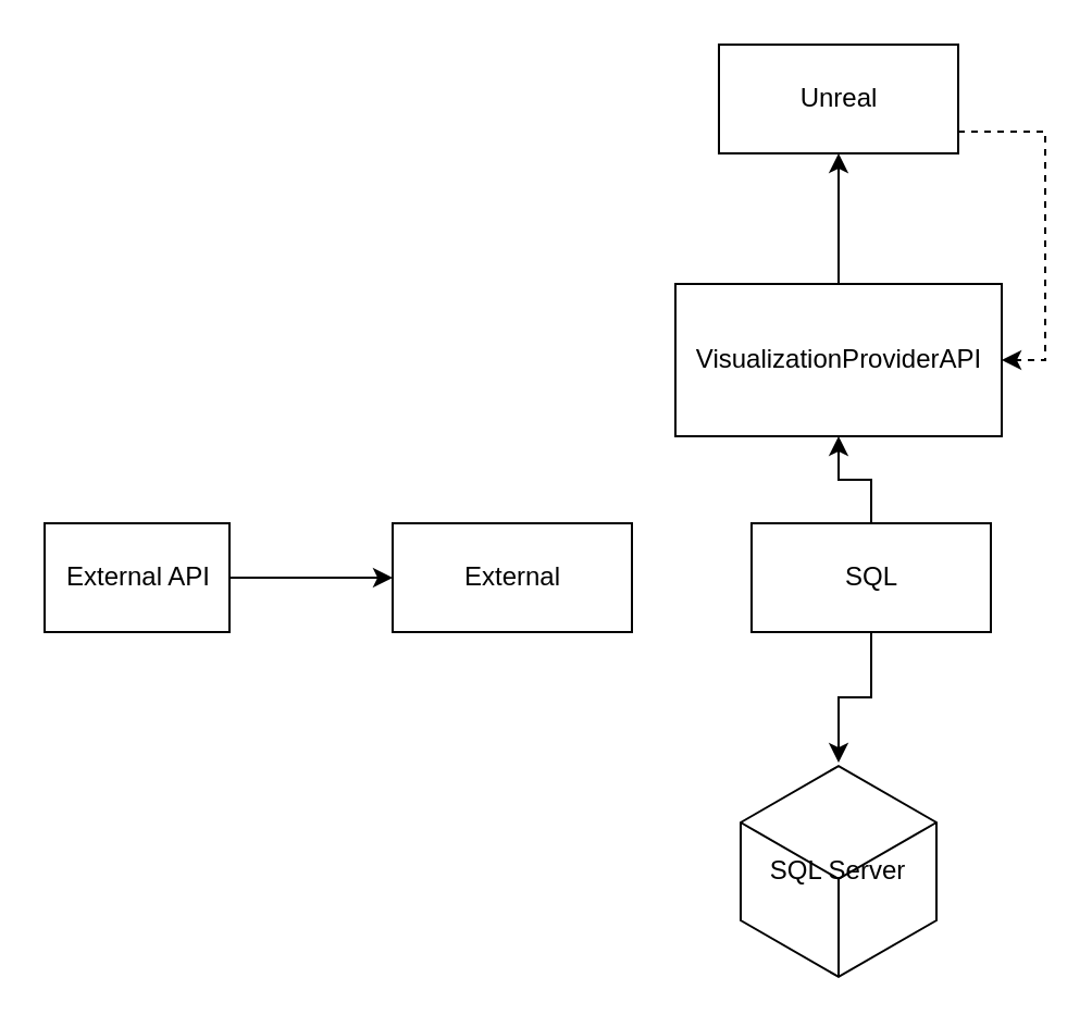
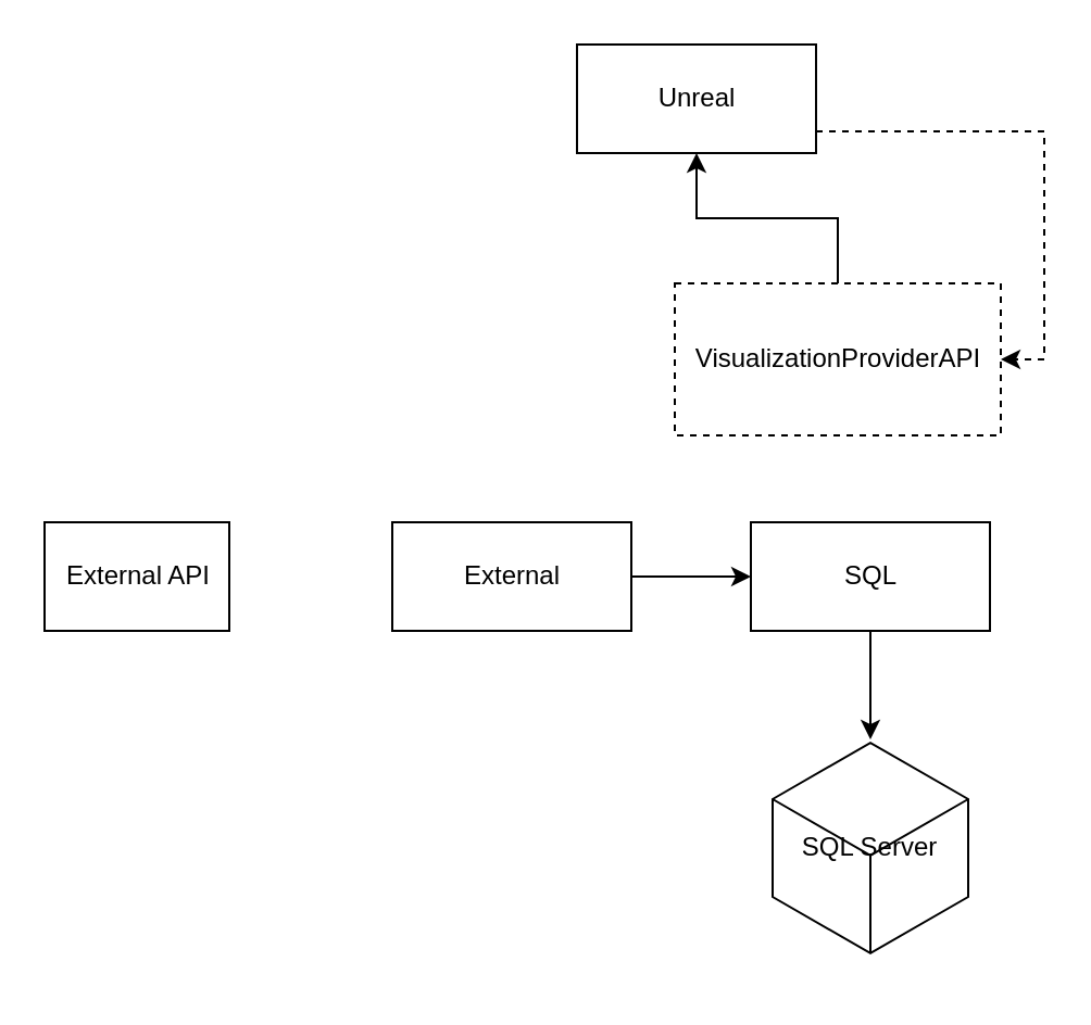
- <mxCell id="12" value="Unreal" style="html=1;" vertex="1" parent="1"><mxGeometry x="330" y="20" width="110" height="50" as="geometry" /></mxCell>
+ <mxCell id="12" value="Unreal" style="html=1;" vertex="1" parent="1"><mxGeometry x="265" y="20" width="110" height="50" as="geometry" /></mxCell>
- <mxCell id="10" value="VisualizationProviderAPI" style="html=1;" vertex="1" parent="1"><mxGeometry x="310" y="130" width="150" height="70" as="geometry" /></mxCell>
+ <mxCell id="10" value="VisualizationProviderAPI" style="html=1;dashed=1;" vertex="1" parent="1"><mxGeometry x="310" y="130" width="150" height="70" as="geometry" /></mxCell>
- <mxCell id="4" style="edgeStyle=orthogonalEdgeStyle;rounded=0;orthogonalLoop=1;jettySize=auto;html=1;entryX=0.5;entryY=1;entryDx=0;entryDy=0;" edge="1" parent="1" source="6" target="10"><mxGeometry relative="1" as="geometry" /></mxCell>
- <mxCell id="2" style="edgeStyle=orthogonalEdgeStyle;rounded=0;orthogonalLoop=1;jettySize=auto;html=1;" edge="1" parent="1" source="3" target="8"><mxGeometry relative="1" as="geometry" /></mxCell>
+ <mxCell id="7" style="edgeStyle=orthogonalEdgeStyle;rounded=0;orthogonalLoop=1;jettySize=auto;html=1;" edge="1" parent="1" source="8" target="6"><mxGeometry relative="1" as="geometry" /></mxCell>
- <mxCell id="13" value="SQL Server" style="html=1;whiteSpace=wrap;aspect=fixed;shape=isoCube;backgroundOutline=1;" vertex="1" parent="1"><mxGeometry x="340" y="350" width="90" height="100" as="geometry" /></mxCell>
+ <mxCell id="13" value="SQL Server" style="html=1;whiteSpace=wrap;aspect=fixed;shape=isoCube;backgroundOutline=1;" vertex="1" parent="1"><mxGeometry x="355" y="340" width="90" height="100" as="geometry" /></mxCell>
